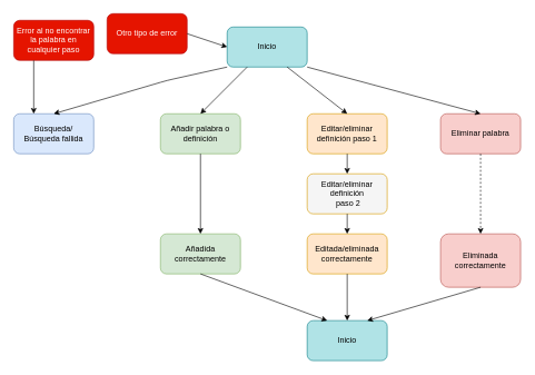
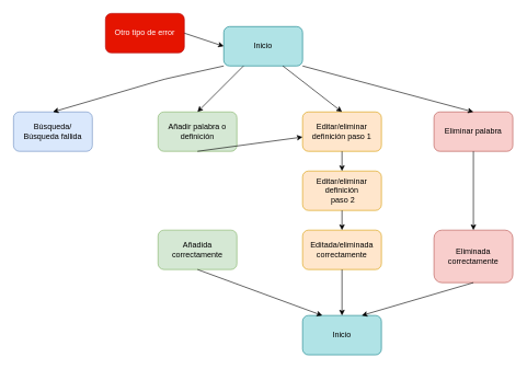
- <mxCell id="13" value="Error al no encontrar la palabra en cualquier paso" style="rounded=1;whiteSpace=wrap;html=1;fillColor=#e51400;strokeColor=#B20000;fontColor=#ffffff;" vertex="1" parent="1"><mxGeometry x="20" y="30" width="120" height="60" as="geometry" /></mxCell>
- <mxCell id="14" value="" style="endArrow=classic;html=1;exitX=0.25;exitY=1;exitDx=0;exitDy=0;entryX=0.25;entryY=0;entryDx=0;entryDy=0;" edge="1" parent="1" source="13" target="3"><mxGeometry width="50" height="50" relative="1" as="geometry"><mxPoint x="370" y="340" as="sourcePoint" /><mxPoint x="420" y="290" as="targetPoint" /></mxGeometry></mxCell>
- <mxCell id="22" value="" style="endArrow=classic;html=1;exitX=0.5;exitY=1;exitDx=0;exitDy=0;entryX=0.5;entryY=0;entryDx=0;entryDy=0;dashed=1;" edge="1" parent="1" source="6" target="19"><mxGeometry width="50" height="50" relative="1" as="geometry"><mxPoint x="370" y="310" as="sourcePoint" /><mxPoint x="420" y="260" as="targetPoint" /></mxGeometry></mxCell>
+ <mxCell id="22" value="" style="endArrow=classic;html=1;exitX=0.5;exitY=1;exitDx=0;exitDy=0;entryX=0.5;entryY=0;entryDx=0;entryDy=0;" edge="1" parent="1" source="6" target="19"><mxGeometry width="50" height="50" relative="1" as="geometry"><mxPoint x="370" y="310" as="sourcePoint" /><mxPoint x="420" y="260" as="targetPoint" /></mxGeometry></mxCell>
- <mxCell id="11" value="Editar/eliminar&lt;br&gt;definición&lt;br&gt;&amp;nbsp;paso 2" style="rounded=1;whiteSpace=wrap;html=1;fillColor=#f5f5f5;strokeColor=#d79b00;" vertex="1" parent="1"><mxGeometry x="460" y="260" width="120" height="60" as="geometry" /></mxCell>
+ <mxCell id="11" value="Editar/eliminar&lt;br&gt;definición&lt;br&gt;&amp;nbsp;paso 2" style="rounded=1;whiteSpace=wrap;html=1;fillColor=#ffe6cc;strokeColor=#d79b00;" vertex="1" parent="1"><mxGeometry x="460" y="260" width="120" height="60" as="geometry" /></mxCell>
- <mxCell id="20" value="" style="endArrow=classic;html=1;exitX=0.5;exitY=1;exitDx=0;exitDy=0;entryX=0.5;entryY=0;entryDx=0;entryDy=0;" edge="1" parent="1" source="4" target="17"><mxGeometry width="50" height="50" relative="1" as="geometry"><mxPoint x="370" y="310" as="sourcePoint" /><mxPoint x="420" y="260" as="targetPoint" /></mxGeometry></mxCell>
+ <mxCell id="20" value="" style="endArrow=classic;html=1;exitX=0.5;exitY=1;exitDx=0;exitDy=0;" edge="1" parent="1" source="4" target="5"><mxGeometry width="50" height="50" relative="1" as="geometry"><mxPoint x="370" y="310" as="sourcePoint" /><mxPoint x="420" y="260" as="targetPoint" /></mxGeometry></mxCell>
